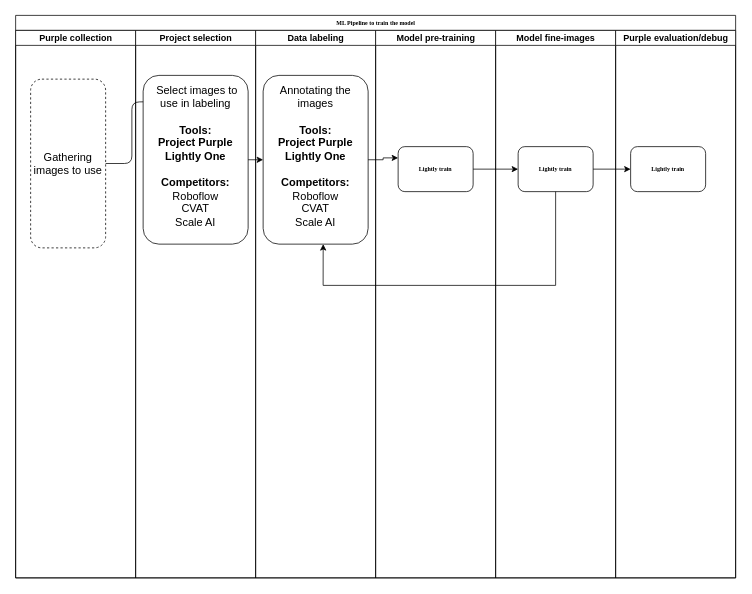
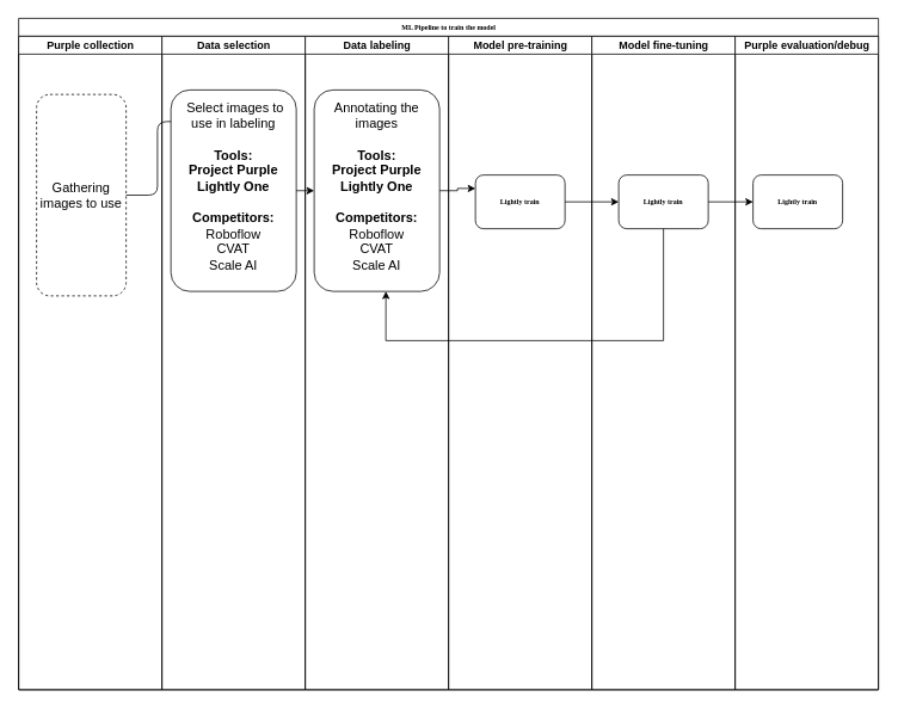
- <mxCell id="7" value="Project selection" style="swimlane;html=1;startSize=20;" parent="2" vertex="1"><mxGeometry x="160" y="20" width="160" height="730" as="geometry" /></mxCell>
+ <mxCell id="7" value="Data selection" style="swimlane;html=1;startSize=20;" parent="2" vertex="1"><mxGeometry x="160" y="20" width="160" height="730" as="geometry" /></mxCell>
- <mxCell id="13" value="Model fine-images" style="swimlane;html=1;startSize=20;" parent="2" vertex="1"><mxGeometry x="640" y="20" width="160" height="730" as="geometry" /></mxCell>
+ <mxCell id="13" value="Model fine-tuning" style="swimlane;html=1;startSize=20;" parent="2" vertex="1"><mxGeometry x="640" y="20" width="160" height="730" as="geometry" /></mxCell>
